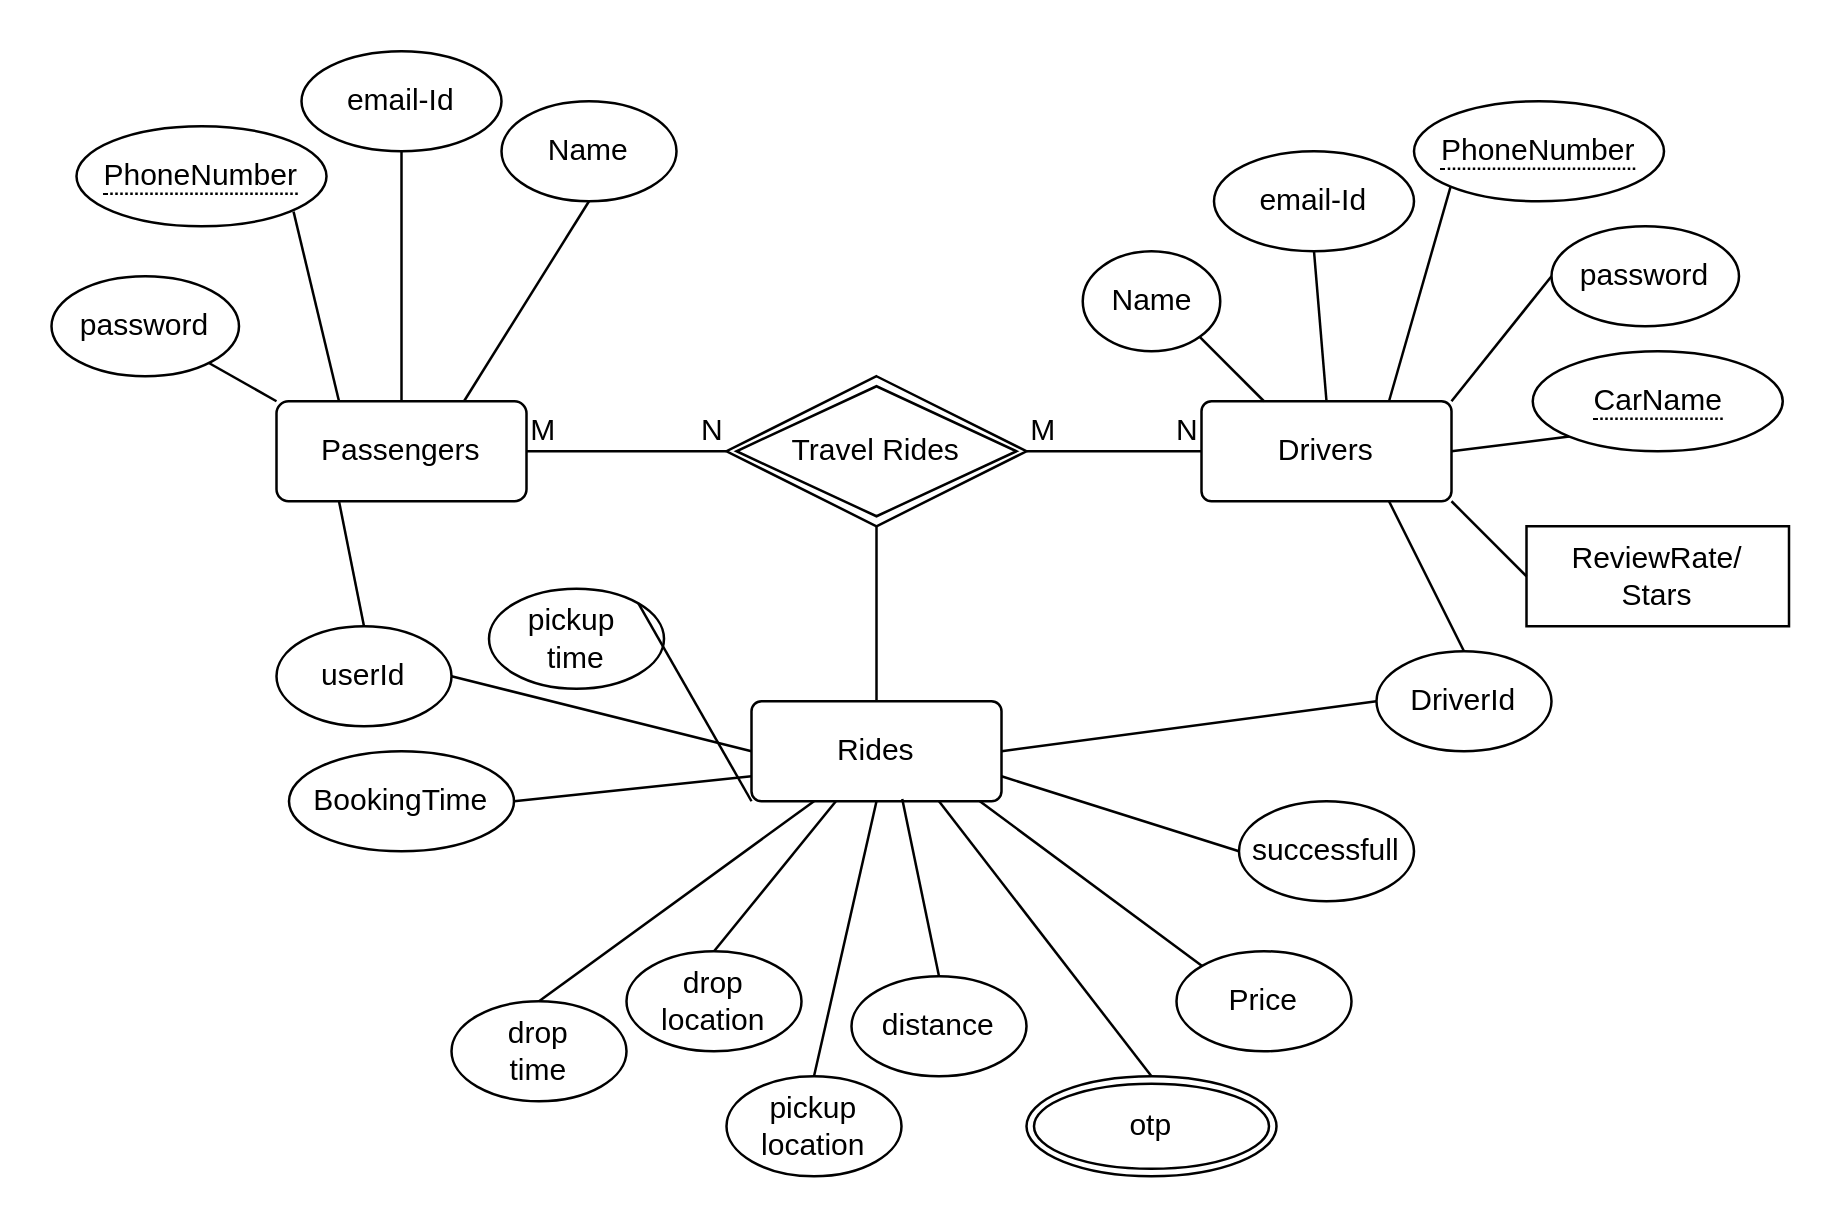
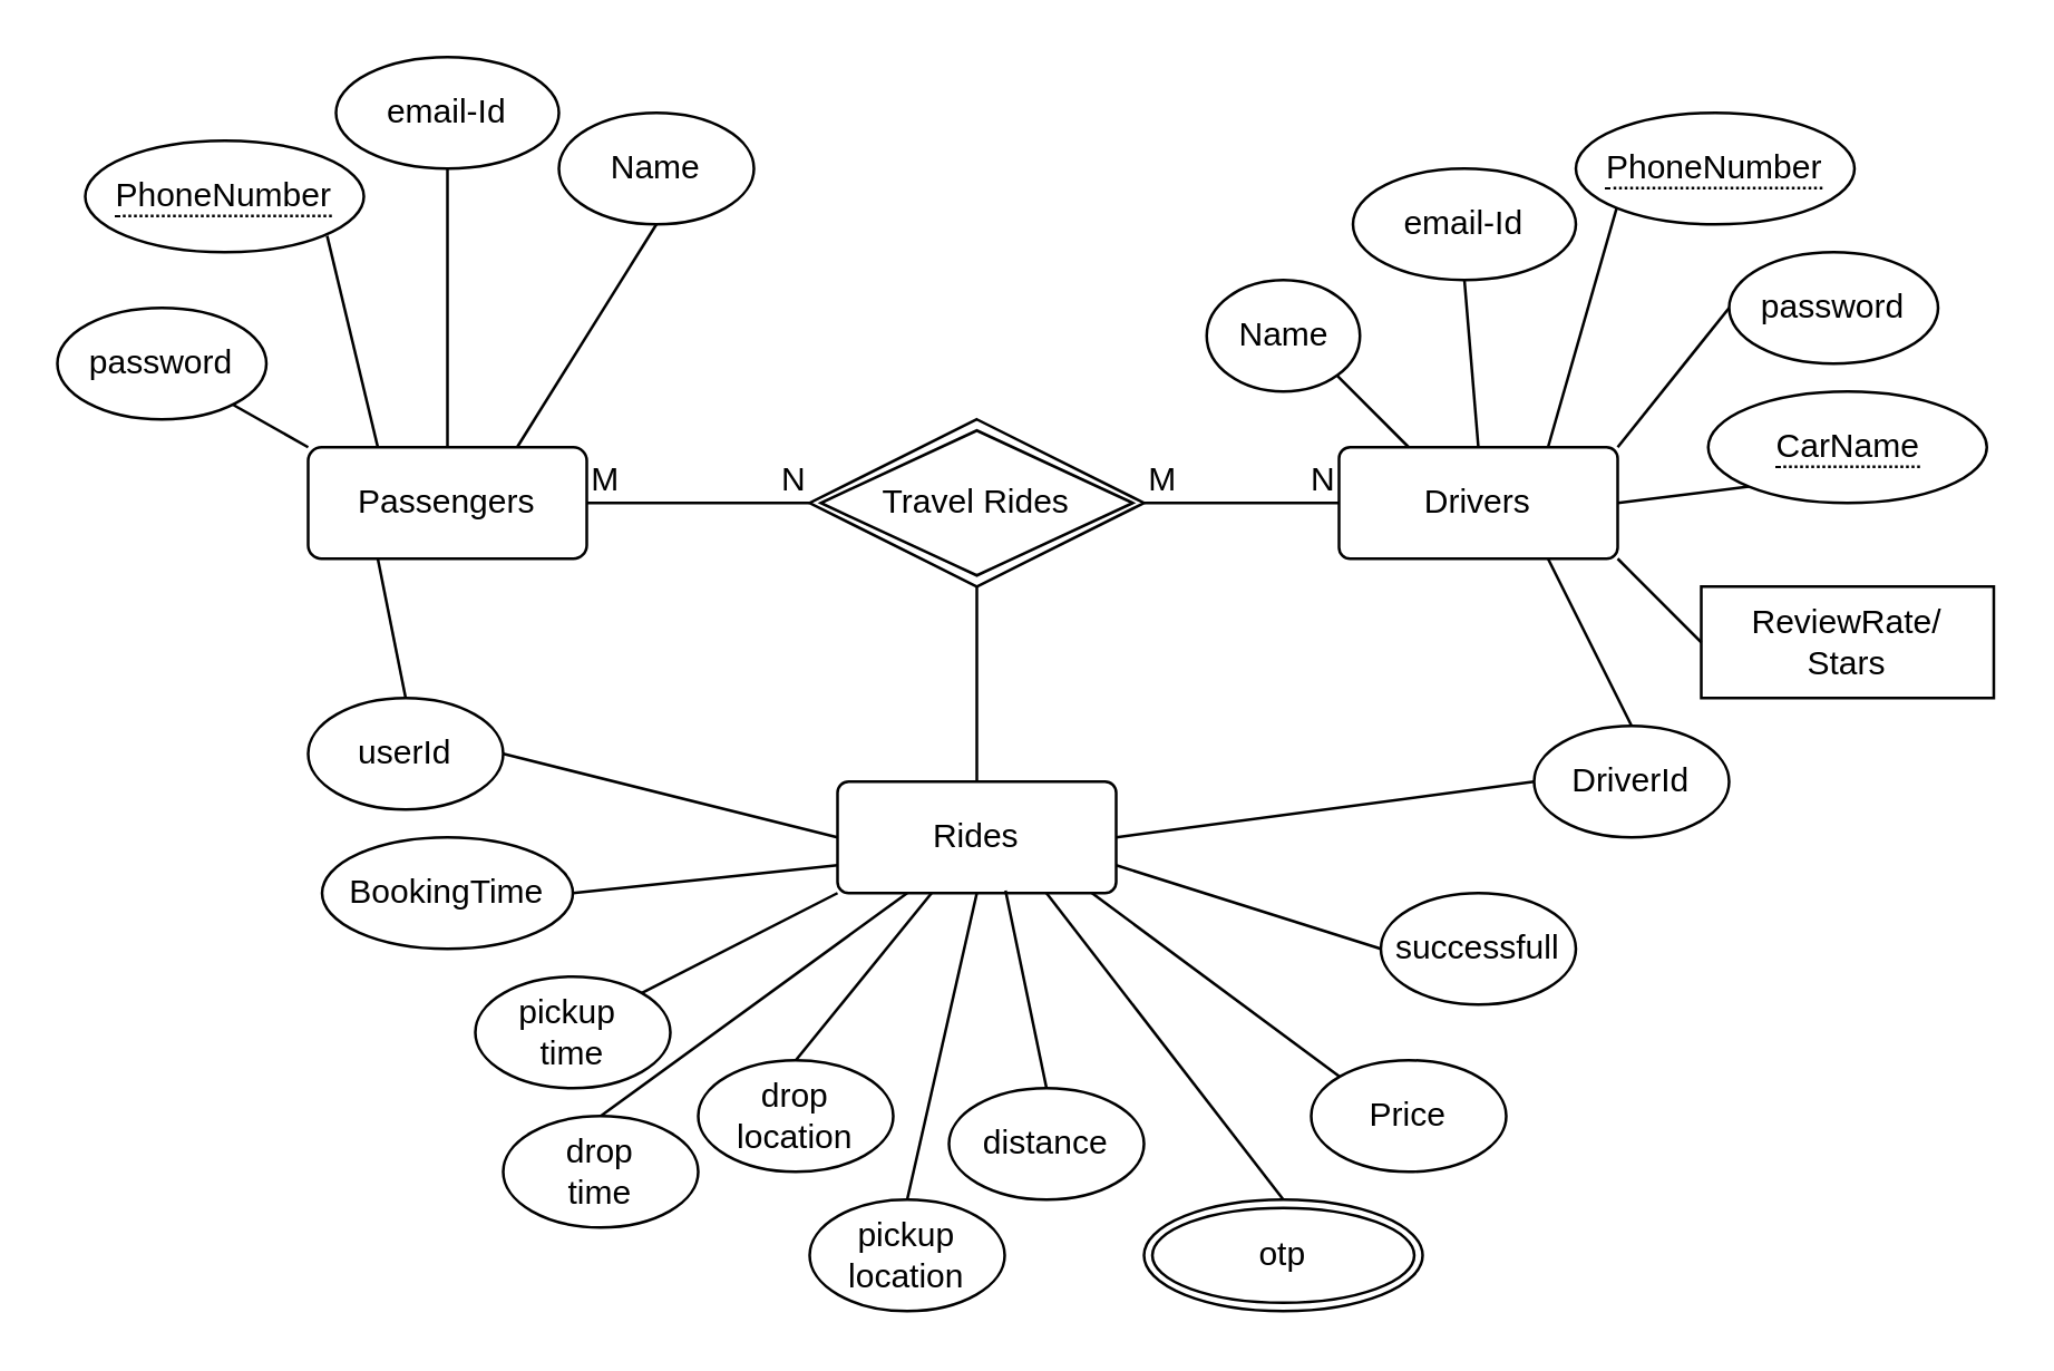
- <mxCell id="32" value="pickup&amp;nbsp;&lt;br&gt;time" style="ellipse;whiteSpace=wrap;html=1;align=center;" vertex="1" parent="1"><mxGeometry x="195" y="235" width="70" height="40" as="geometry" /></mxCell>
+ <mxCell id="32" value="pickup&amp;nbsp;&lt;br&gt;time" style="ellipse;whiteSpace=wrap;html=1;align=center;" vertex="1" parent="1"><mxGeometry x="170" y="350" width="70" height="40" as="geometry" /></mxCell>
